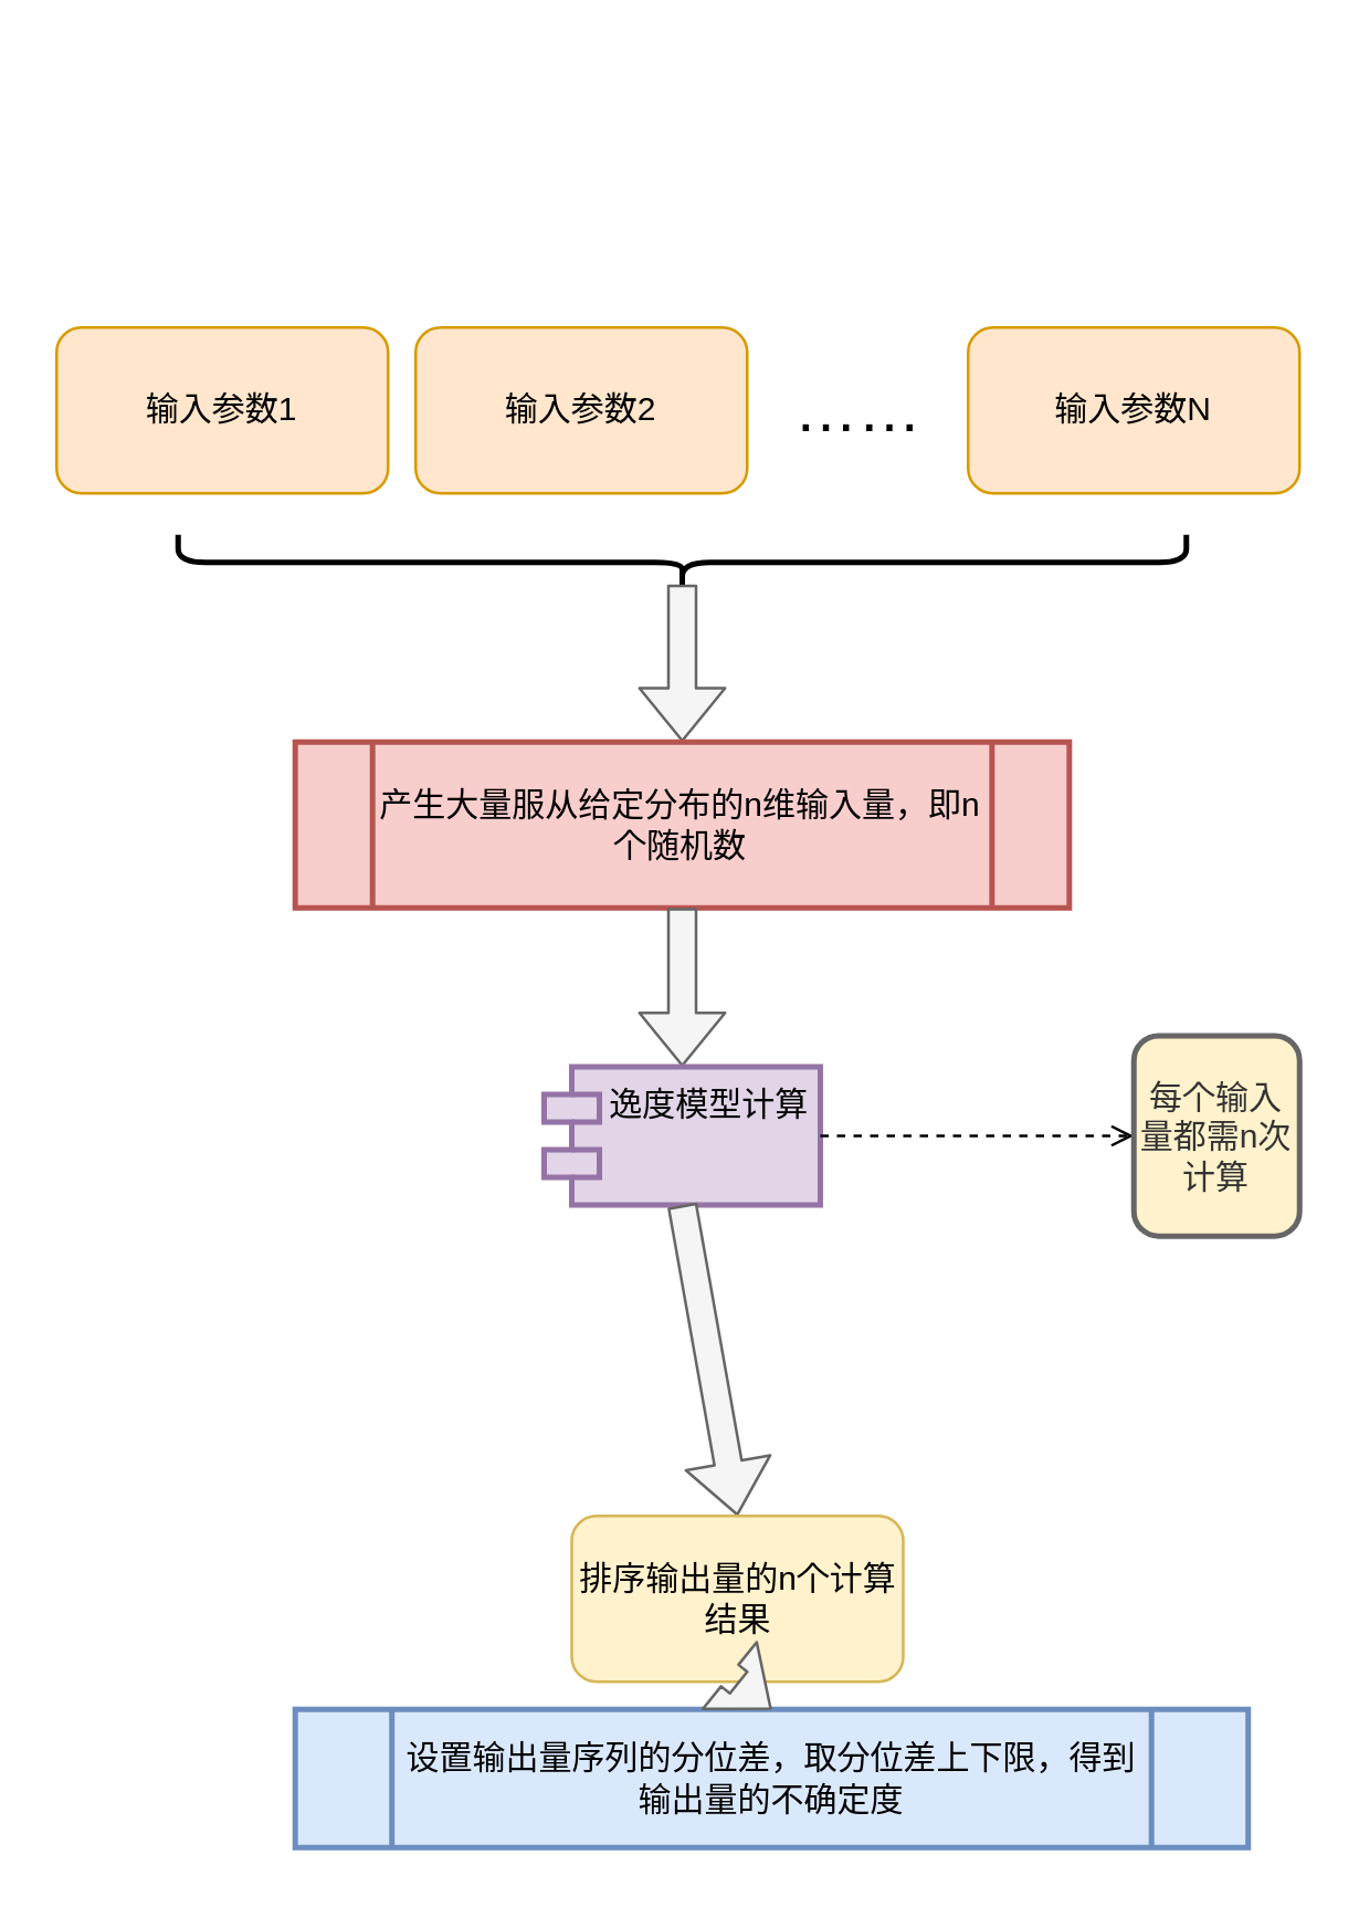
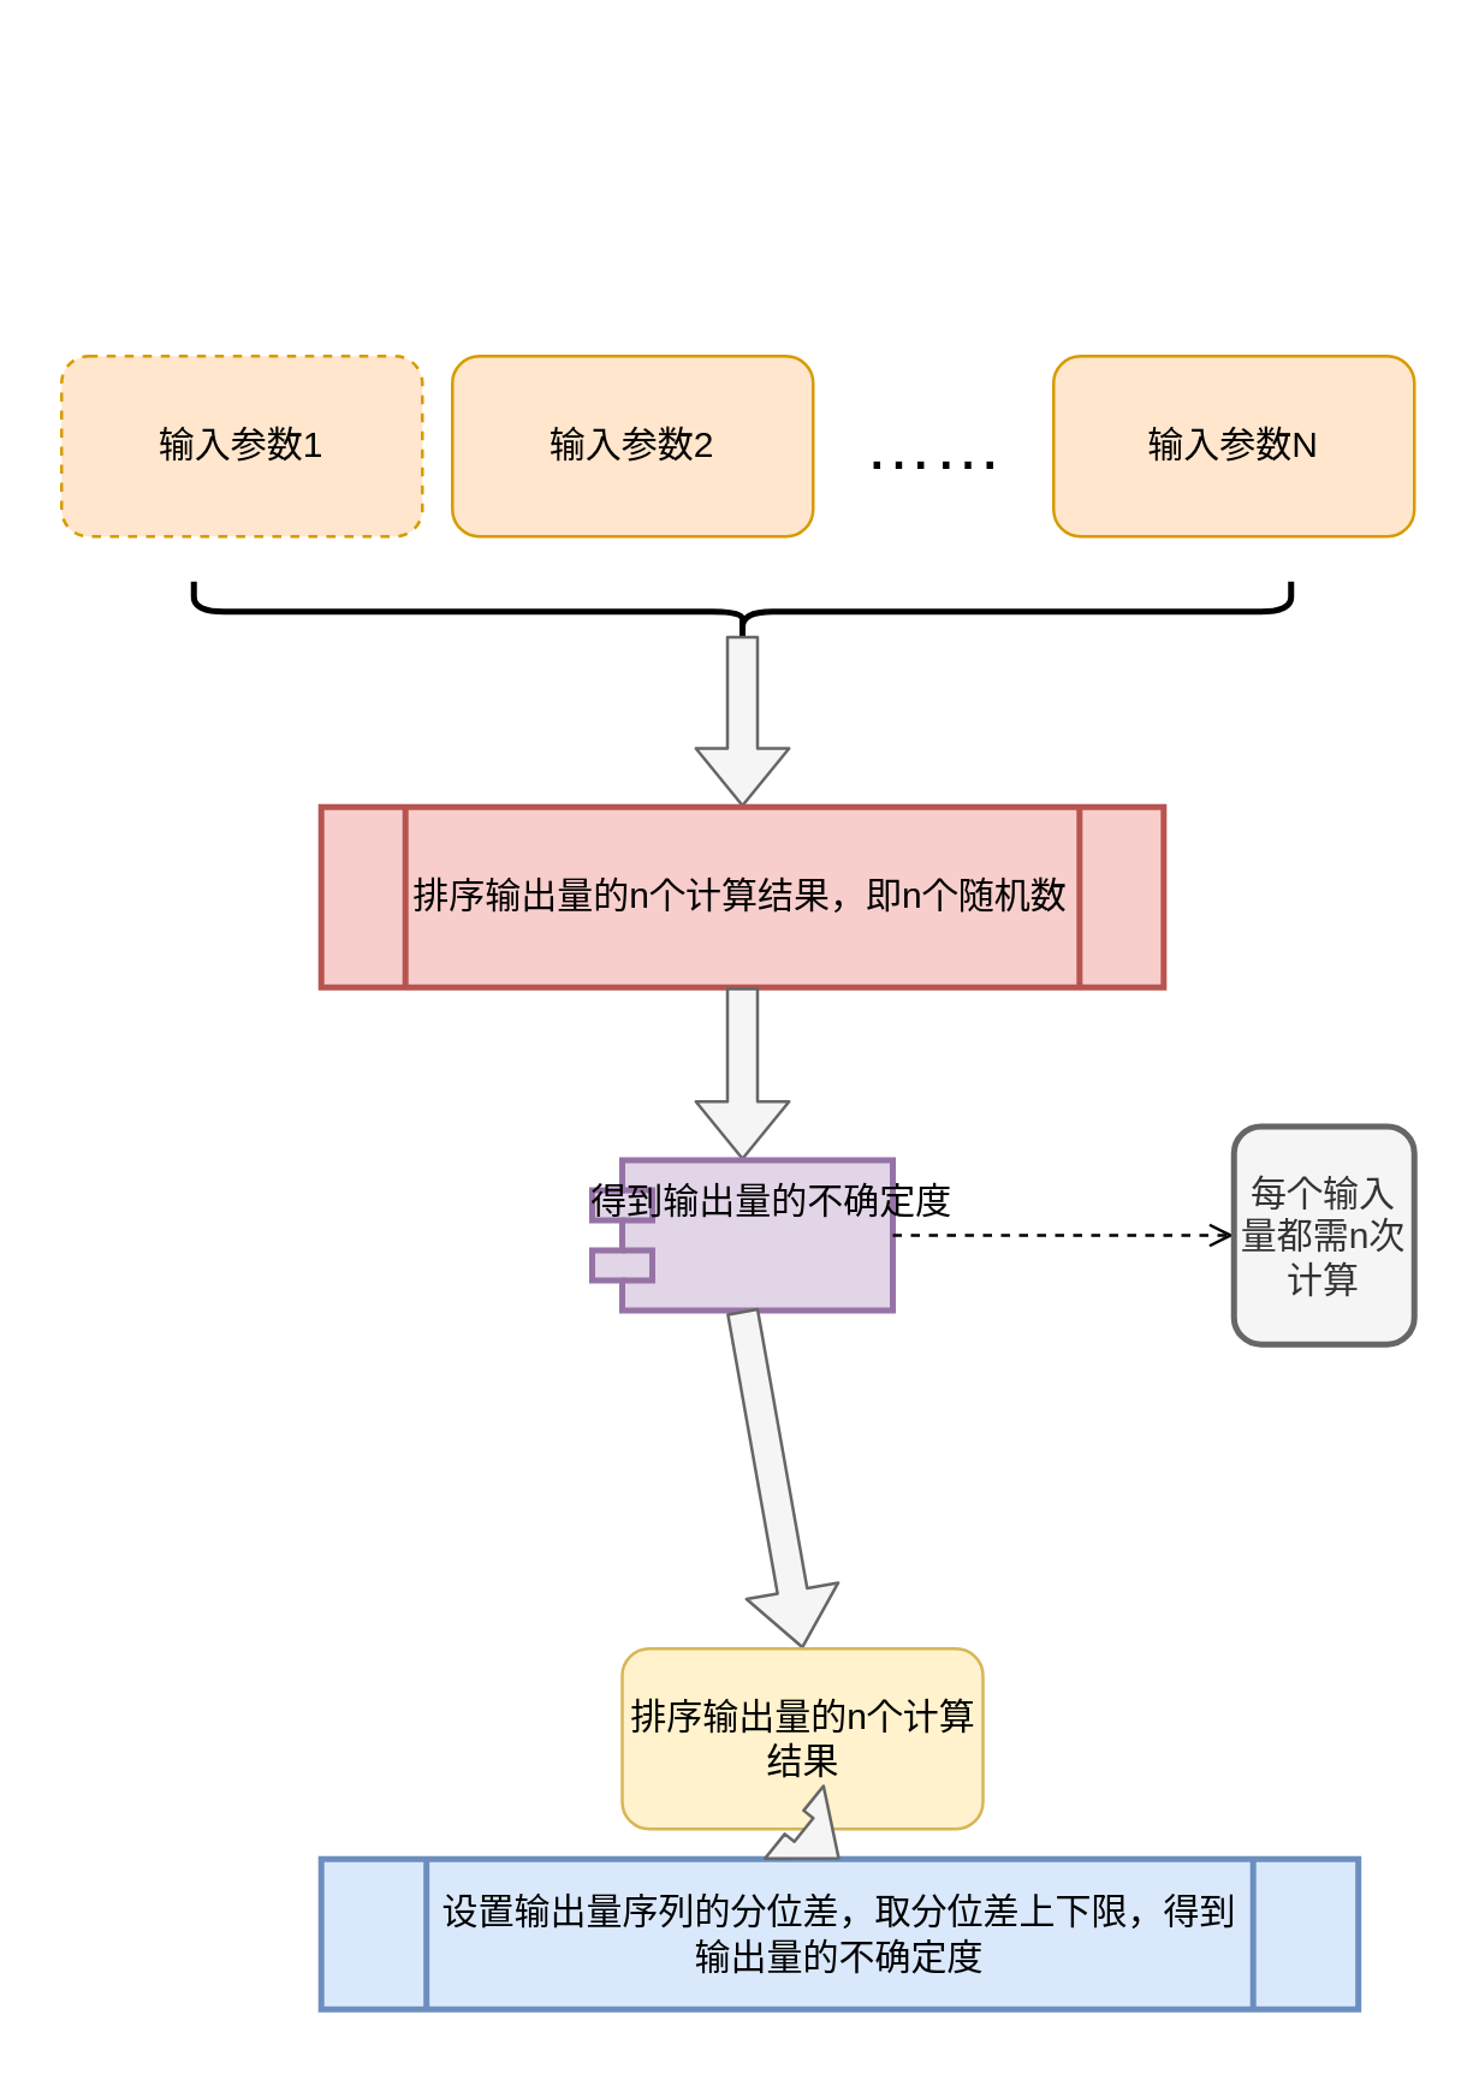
- <mxCell id="2" value="输入参数1" style="rounded=1;whiteSpace=wrap;html=1;fillColor=#ffe6cc;strokeColor=#d79b00;" vertex="1" parent="1"><mxGeometry x="20" y="118" width="120" height="60" as="geometry" /></mxCell>
+ <mxCell id="2" value="输入参数1" style="rounded=1;whiteSpace=wrap;html=1;fillColor=#ffe6cc;strokeColor=#d79b00;dashed=1;" vertex="1" parent="1"><mxGeometry x="20" y="118" width="120" height="60" as="geometry" /></mxCell>
- <mxCell id="8" value="产生大量服从给定分布的n维输入量，即n个随机数" style="shape=process;whiteSpace=wrap;html=1;backgroundOutline=1;strokeWidth=2;fillColor=#f8cecc;strokeColor=#b85450;" vertex="1" parent="1"><mxGeometry x="106.38" y="268" width="280.25" height="60" as="geometry" /></mxCell>
+ <mxCell id="8" value="排序输出量的n个计算结果，即n个随机数" style="shape=process;whiteSpace=wrap;html=1;backgroundOutline=1;strokeWidth=2;fillColor=#f8cecc;strokeColor=#b85450;" vertex="1" parent="1"><mxGeometry x="106.38" y="268" width="280.25" height="60" as="geometry" /></mxCell>
- <mxCell id="10" value="逸度模型计算" style="shape=module;align=left;spacingLeft=20;align=center;verticalAlign=top;strokeWidth=2;fillColor=#e1d5e7;strokeColor=#9673a6;" vertex="1" parent="1"><mxGeometry x="196.5" y="385.5" width="100" height="50" as="geometry" /></mxCell>
+ <mxCell id="10" value="得到输出量的不确定度" style="shape=module;align=left;spacingLeft=20;align=center;verticalAlign=top;strokeWidth=2;fillColor=#e1d5e7;strokeColor=#9673a6;" vertex="1" parent="1"><mxGeometry x="196.5" y="385.5" width="100" height="50" as="geometry" /></mxCell>
- <mxCell id="16" value="每个输入量都需n次计算" style="rounded=1;whiteSpace=wrap;html=1;strokeWidth=2;direction=south;glass=0;sketch=0;fillColor=#fff2cc;strokeColor=#666666;fontColor=#333333;" vertex="1" parent="1"><mxGeometry x="410" y="374.25" width="60" height="72.5" as="geometry" /></mxCell>
+ <mxCell id="16" value="每个输入量都需n次计算" style="rounded=1;whiteSpace=wrap;html=1;strokeWidth=2;direction=south;glass=0;sketch=0;fillColor=#f5f5f5;strokeColor=#666666;fontColor=#333333;" vertex="1" parent="1"><mxGeometry x="410" y="374.25" width="60" height="72.5" as="geometry" /></mxCell>
